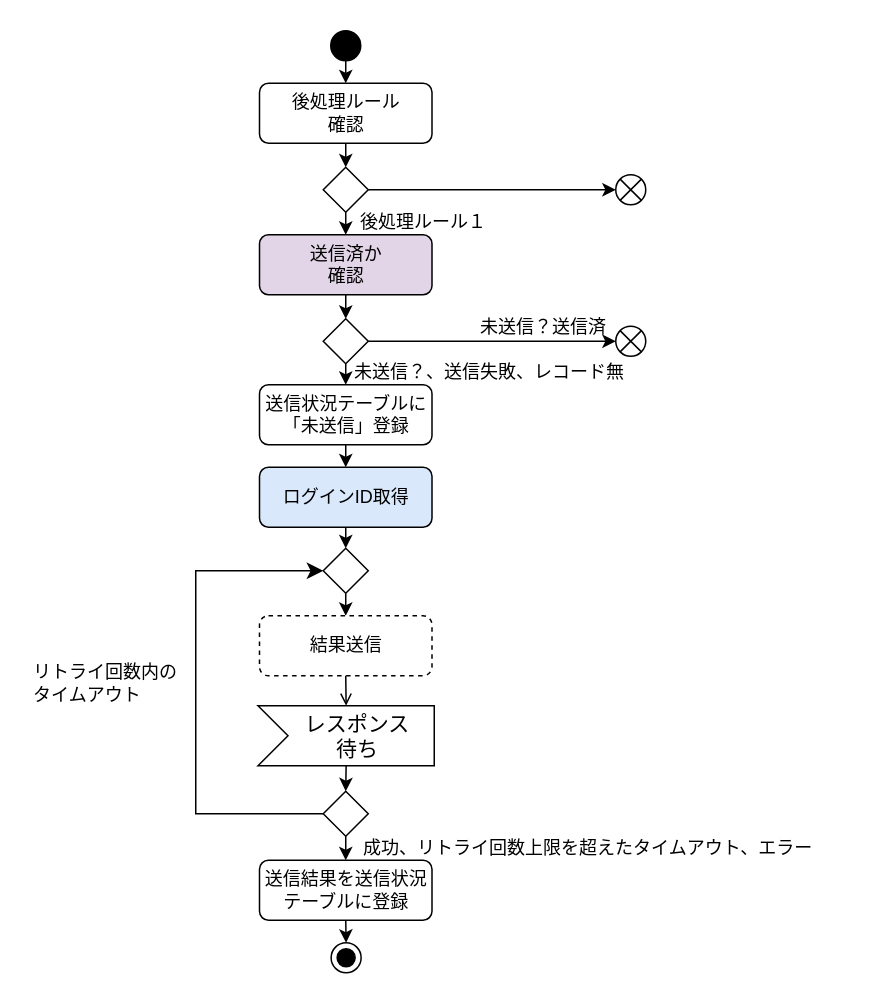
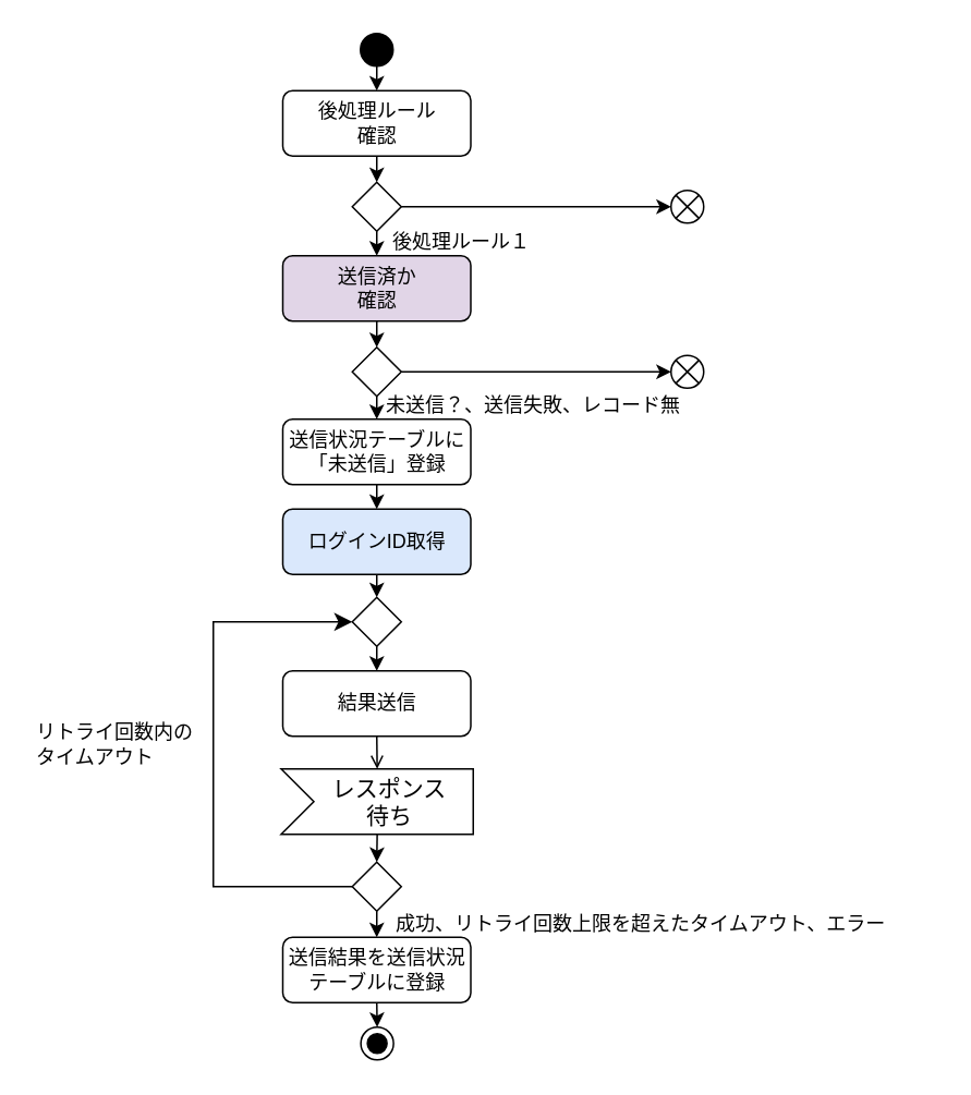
- <mxCell id="3" value="未送信？送信済" style="text;html=1;align=center;verticalAlign=middle;whiteSpace=wrap;rounded=0;" parent="1" vertex="1"><mxGeometry x="316" y="203" width="92" height="30" as="geometry" /></mxCell>
- <mxCell id="25" value="結果送信" style="rounded=1;whiteSpace=wrap;html=1;dashed=1;" parent="1" vertex="1"><mxGeometry x="172.5" y="410" width="115" height="40" as="geometry" /></mxCell>
+ <mxCell id="25" value="結果送信" style="rounded=1;whiteSpace=wrap;html=1;" parent="1" vertex="1"><mxGeometry x="172.5" y="410" width="115" height="40" as="geometry" /></mxCell>
